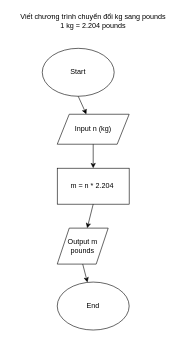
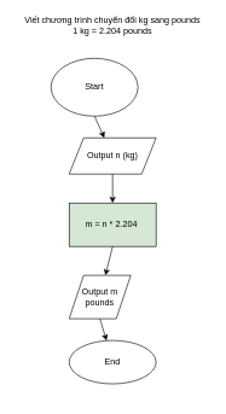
- <mxCell id="4" value="Input n (kg)" style="shape=parallelogram;perimeter=parallelogramPerimeter;whiteSpace=wrap;html=1;fixedSize=1;" vertex="1" parent="1"><mxGeometry x="95" y="190" width="120" height="50" as="geometry" /></mxCell>
+ <mxCell id="4" value="Output n (kg)" style="shape=parallelogram;perimeter=parallelogramPerimeter;whiteSpace=wrap;html=1;fixedSize=1;" vertex="1" parent="1"><mxGeometry x="95" y="190" width="120" height="50" as="geometry" /></mxCell>
- <mxCell id="5" value="m = n * 2.204&amp;nbsp;" style="rounded=0;whiteSpace=wrap;html=1;" vertex="1" parent="1"><mxGeometry x="95" y="280" width="120" height="60" as="geometry" /></mxCell>
+ <mxCell id="5" value="m = n * 2.204&amp;nbsp;" style="rounded=0;whiteSpace=wrap;html=1;fillColor=#d5e8d4;" vertex="1" parent="1"><mxGeometry x="95" y="280" width="120" height="60" as="geometry" /></mxCell>
- <mxCell id="7" value="End" style="ellipse;whiteSpace=wrap;html=1;" vertex="1" parent="1"><mxGeometry x="95" y="470" width="120" height="80" as="geometry" /></mxCell>
+ <mxCell id="7" value="End" style="ellipse;whiteSpace=wrap;html=1;" vertex="1" parent="1"><mxGeometry x="95" y="470" width="120" height="60" as="geometry" /></mxCell>
